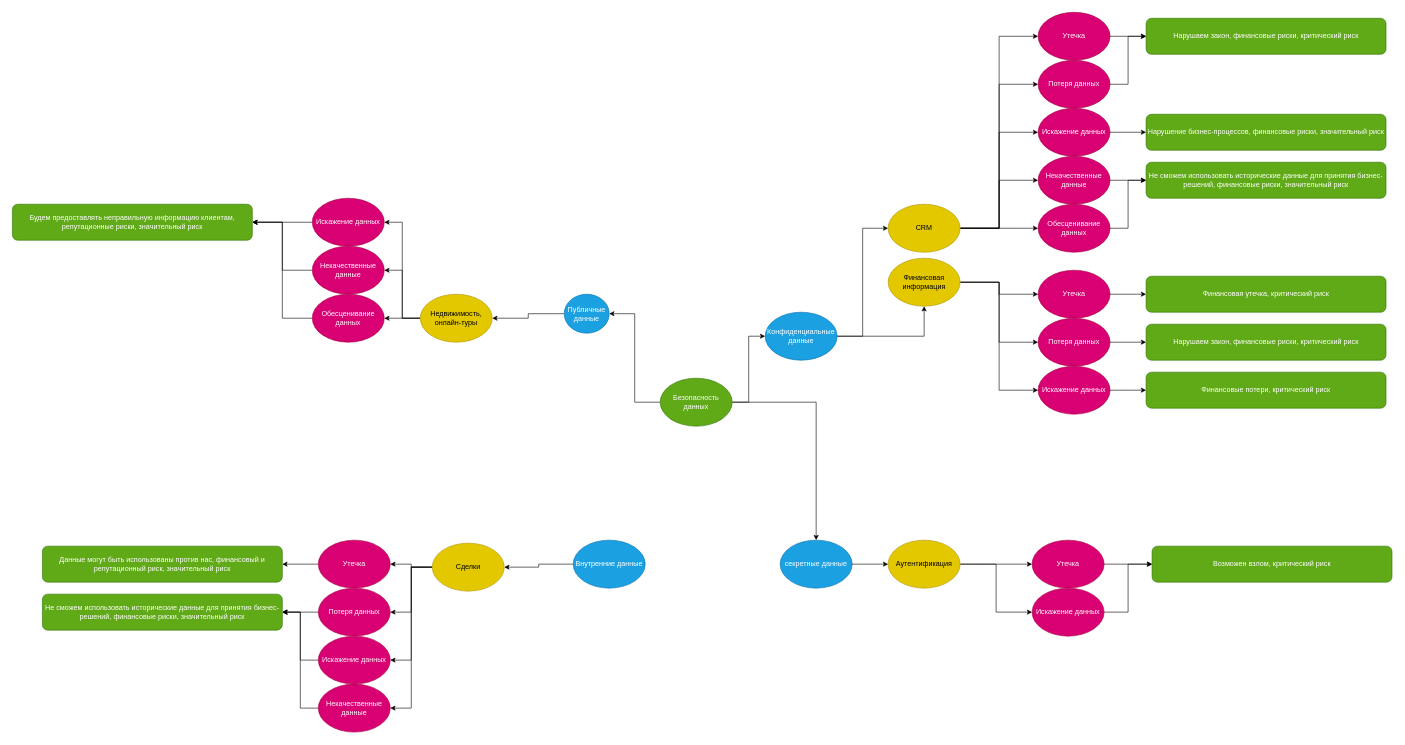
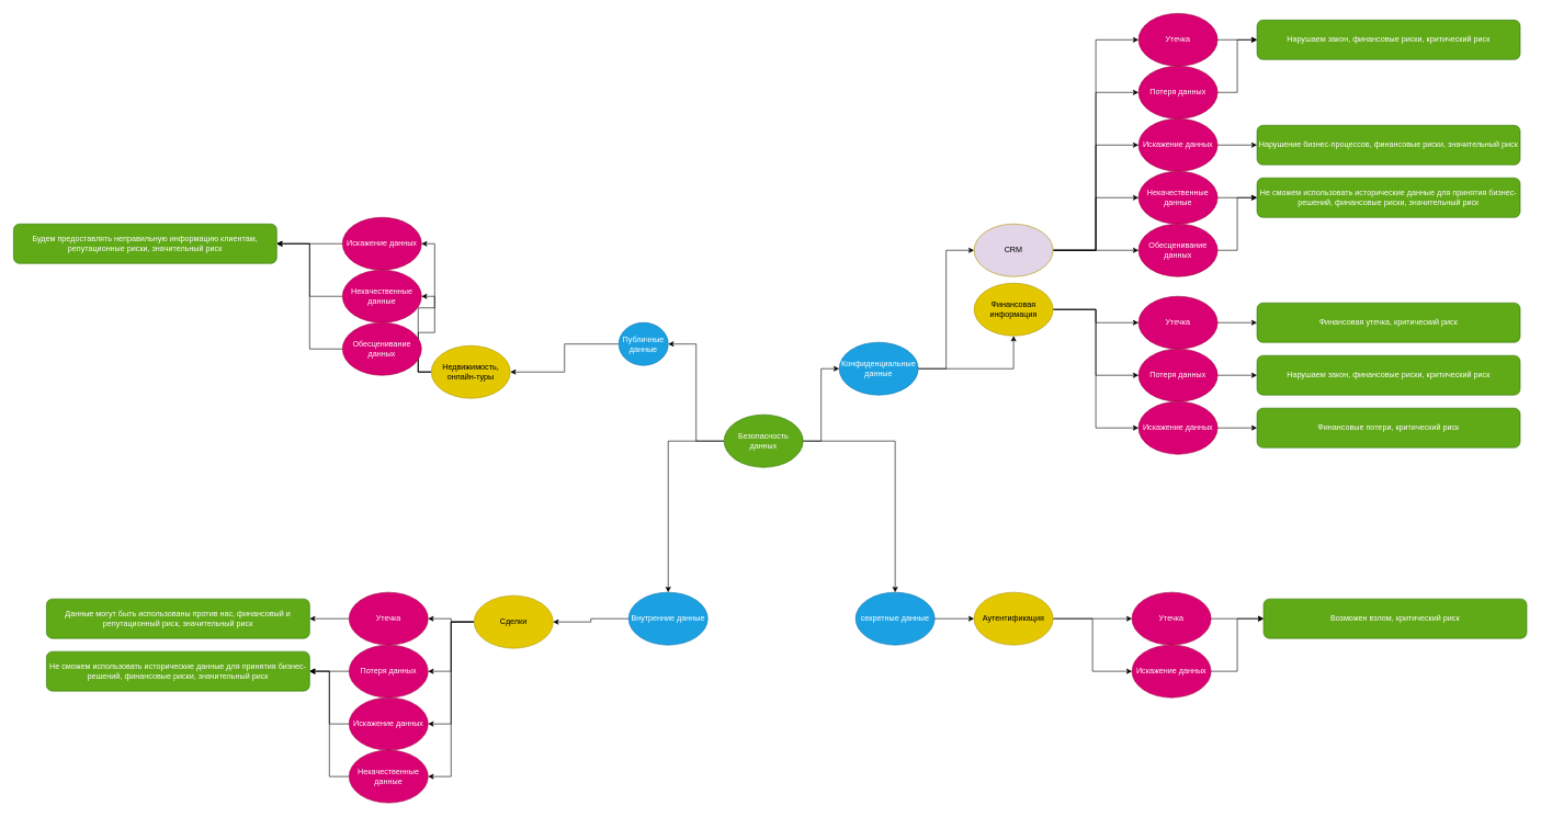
- <mxCell id="24" value="CRM" style="ellipse;whiteSpace=wrap;html=1;fillColor=#e3c800;fontColor=#000000;strokeColor=#B09500;" vertex="1" parent="1"><mxGeometry x="1480" y="340" width="120" height="80" as="geometry" /></mxCell>
+ <mxCell id="24" value="CRM" style="ellipse;whiteSpace=wrap;html=1;fillColor=#e1d5e7;fontColor=#000000;strokeColor=#B09500;" vertex="1" parent="1"><mxGeometry x="1480" y="340" width="120" height="80" as="geometry" /></mxCell>
- <mxCell id="18" value="Недвижимость, онлайн-туры" style="ellipse;whiteSpace=wrap;html=1;fillColor=#e3c800;fontColor=#000000;strokeColor=#B09500;" vertex="1" parent="1"><mxGeometry x="700" y="490" width="120" height="80" as="geometry" /></mxCell>
+ <mxCell id="18" value="Недвижимость, онлайн-туры" style="ellipse;whiteSpace=wrap;html=1;fillColor=#e3c800;fontColor=#000000;strokeColor=#B09500;" vertex="1" parent="1"><mxGeometry x="655" y="525" width="120" height="80" as="geometry" /></mxCell>
+ <mxCell id="2" style="edgeStyle=orthogonalEdgeStyle;rounded=0;orthogonalLoop=1;jettySize=auto;html=1;entryX=0.5;entryY=0;entryDx=0;entryDy=0;exitX=0;exitY=0.5;exitDx=0;exitDy=0;" edge="1" parent="1" source="6" target="8"><mxGeometry relative="1" as="geometry" /></mxCell>
